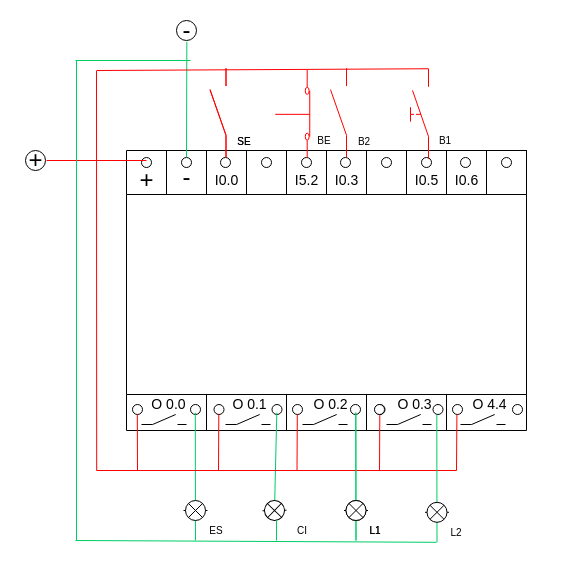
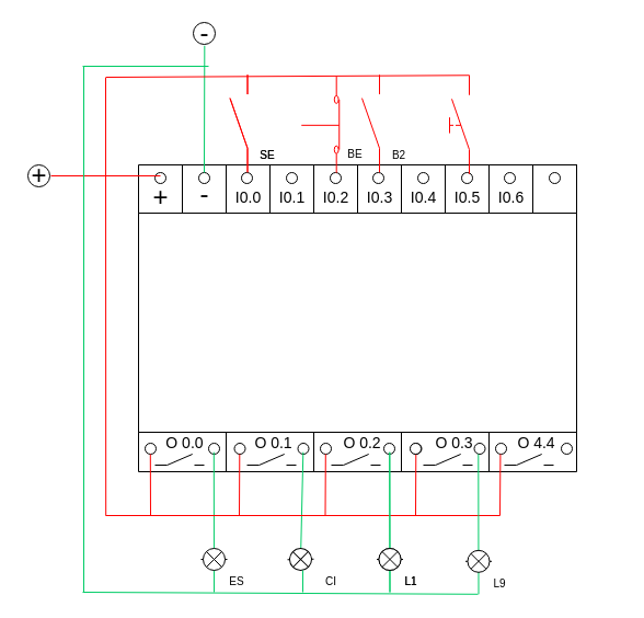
- <mxCell id="86" value="&lt;span style=&quot;font-size: 10px&quot;&gt;B1&lt;/span&gt;" style="text;html=1;strokeColor=none;fillColor=none;align=center;verticalAlign=middle;whiteSpace=wrap;rounded=0;" parent="1" vertex="1"><mxGeometry x="424.5" y="130" width="40" height="20" as="geometry" /></mxCell>
+ <mxCell id="20" value="&lt;span style=&quot;font-size: 14px&quot;&gt;I0.1&lt;/span&gt;" style="text;html=1;align=center;verticalAlign=middle;resizable=0;points=[];autosize=1;strokeColor=none;fillColor=none;" parent="1" vertex="1"><mxGeometry x="246" y="170" width="40" height="20" as="geometry" /></mxCell>
- <mxCell id="22" value="&lt;font style=&quot;font-size: 14px&quot;&gt;I5.2&lt;/font&gt;" style="text;html=1;align=center;verticalAlign=middle;resizable=0;points=[];autosize=1;strokeColor=none;fillColor=none;" parent="1" vertex="1"><mxGeometry x="286" y="170" width="40" height="20" as="geometry" /></mxCell>
+ <mxCell id="22" value="&lt;font style=&quot;font-size: 14px&quot;&gt;I0.2&lt;/font&gt;" style="text;html=1;align=center;verticalAlign=middle;resizable=0;points=[];autosize=1;strokeColor=none;fillColor=none;" parent="1" vertex="1"><mxGeometry x="286" y="170" width="40" height="20" as="geometry" /></mxCell>
+ <mxCell id="26" value="&lt;font style=&quot;font-size: 14px&quot;&gt;I0.4&lt;/font&gt;" style="text;html=1;align=center;verticalAlign=middle;resizable=0;points=[];autosize=1;strokeColor=none;fillColor=none;" parent="1" vertex="1"><mxGeometry x="366" y="170" width="40" height="20" as="geometry" /></mxCell>
- <mxCell id="93" value="&lt;span style=&quot;font-size: 10px&quot;&gt;L2&lt;/span&gt;" style="text;html=1;strokeColor=none;fillColor=none;align=center;verticalAlign=middle;whiteSpace=wrap;rounded=0;" vertex="1" parent="1"><mxGeometry x="436" y="521.8" width="40" height="20" as="geometry" /></mxCell>
+ <mxCell id="93" value="&lt;span style=&quot;font-size: 10px&quot;&gt;L9&lt;/span&gt;" style="text;html=1;strokeColor=none;fillColor=none;align=center;verticalAlign=middle;whiteSpace=wrap;rounded=0;" vertex="1" parent="1"><mxGeometry x="436" y="521.8" width="40" height="20" as="geometry" /></mxCell>
